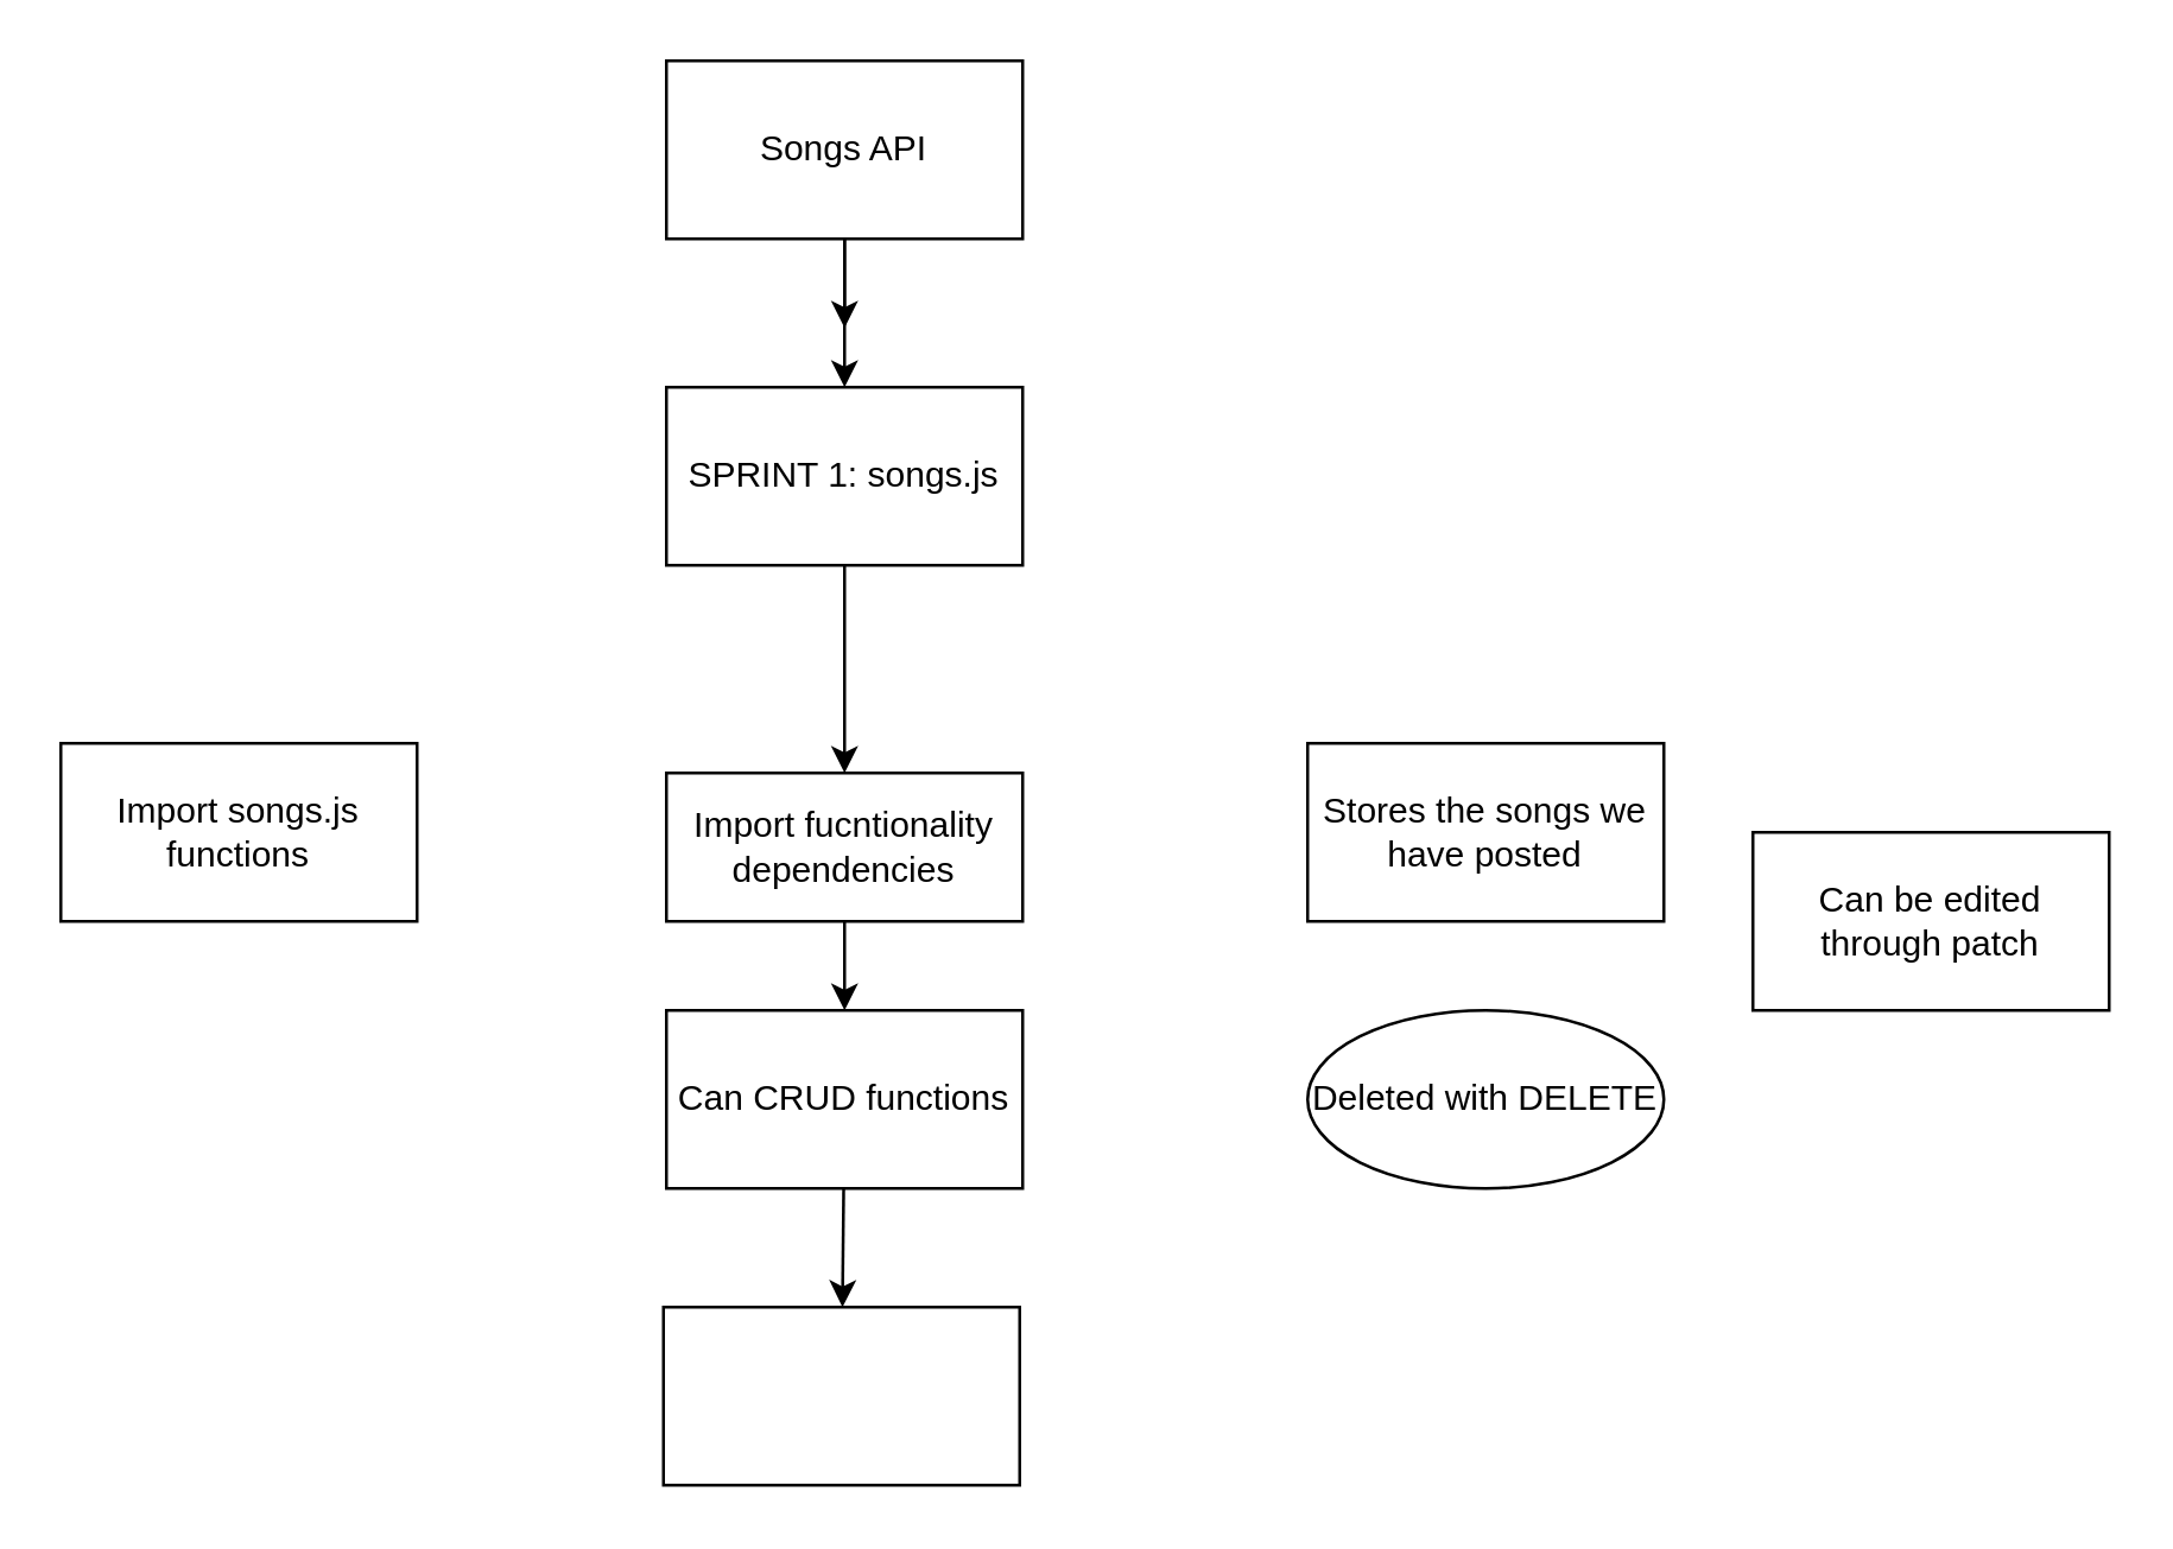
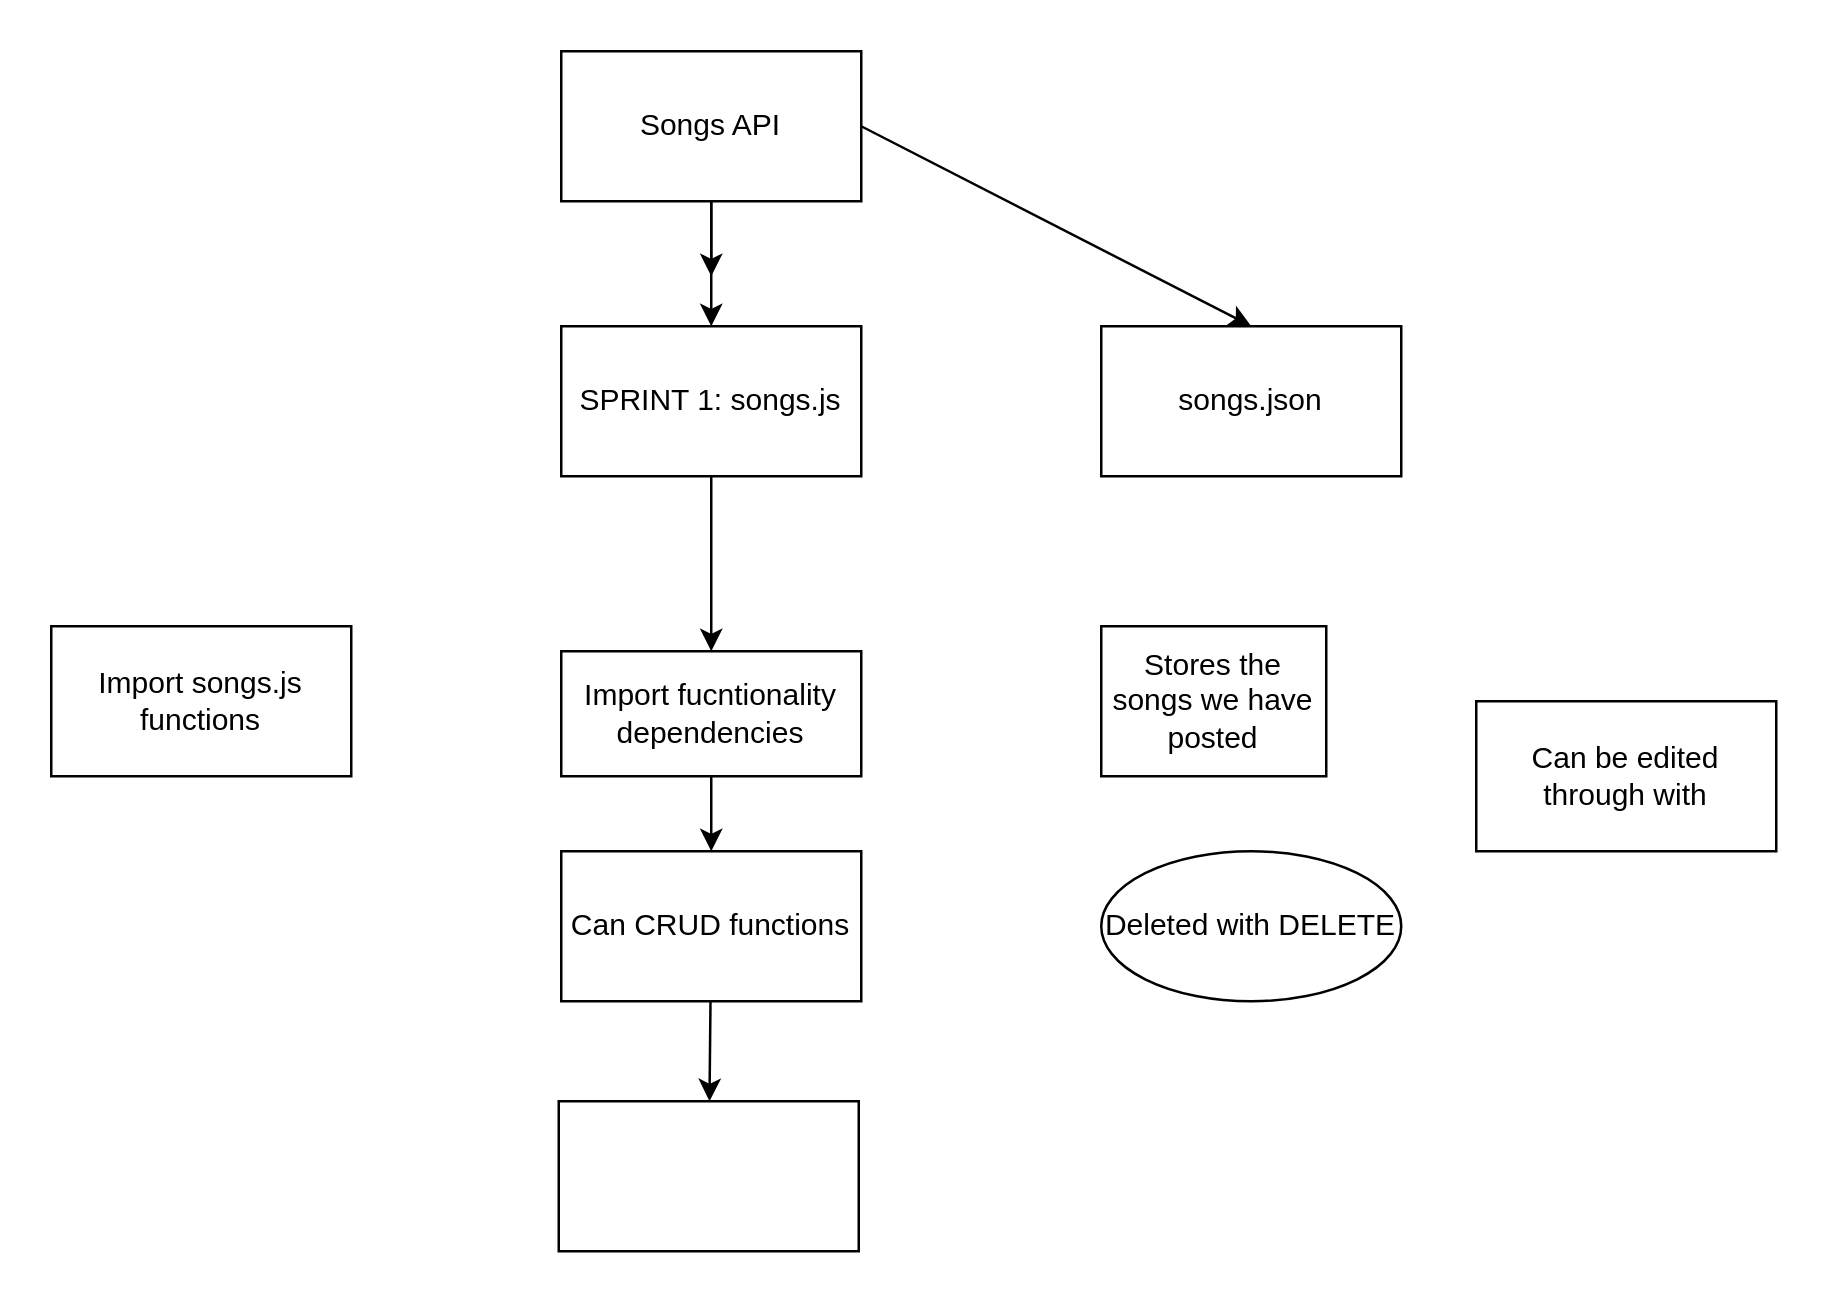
+ <mxCell id="4" style="edgeStyle=none;html=1;exitX=1;exitY=0.5;exitDx=0;exitDy=0;entryX=0.5;entryY=0;entryDx=0;entryDy=0;" parent="1" source="5" target="8" edge="1"><mxGeometry relative="1" as="geometry" /></mxCell>
+ <mxCell id="8" value="songs.json" style="rounded=0;whiteSpace=wrap;html=1;" parent="1" vertex="1"><mxGeometry x="440" y="130" width="120" height="60" as="geometry" /></mxCell>
- <mxCell id="13" value="Stores the songs we have posted" style="rounded=0;whiteSpace=wrap;html=1;" parent="1" vertex="1"><mxGeometry x="440" y="250" width="120" height="60" as="geometry" /></mxCell>
+ <mxCell id="13" value="Stores the songs we have posted" style="rounded=0;whiteSpace=wrap;html=1;" parent="1" vertex="1"><mxGeometry x="440" y="250" width="90" height="60" as="geometry" /></mxCell>
- <mxCell id="16" value="Can be edited through patch" style="rounded=0;whiteSpace=wrap;html=1;" vertex="1" parent="1"><mxGeometry x="590" y="280" width="120" height="60" as="geometry" /></mxCell>
+ <mxCell id="16" value="Can be edited through with" style="rounded=0;whiteSpace=wrap;html=1;" vertex="1" parent="1"><mxGeometry x="590" y="280" width="120" height="60" as="geometry" /></mxCell>
